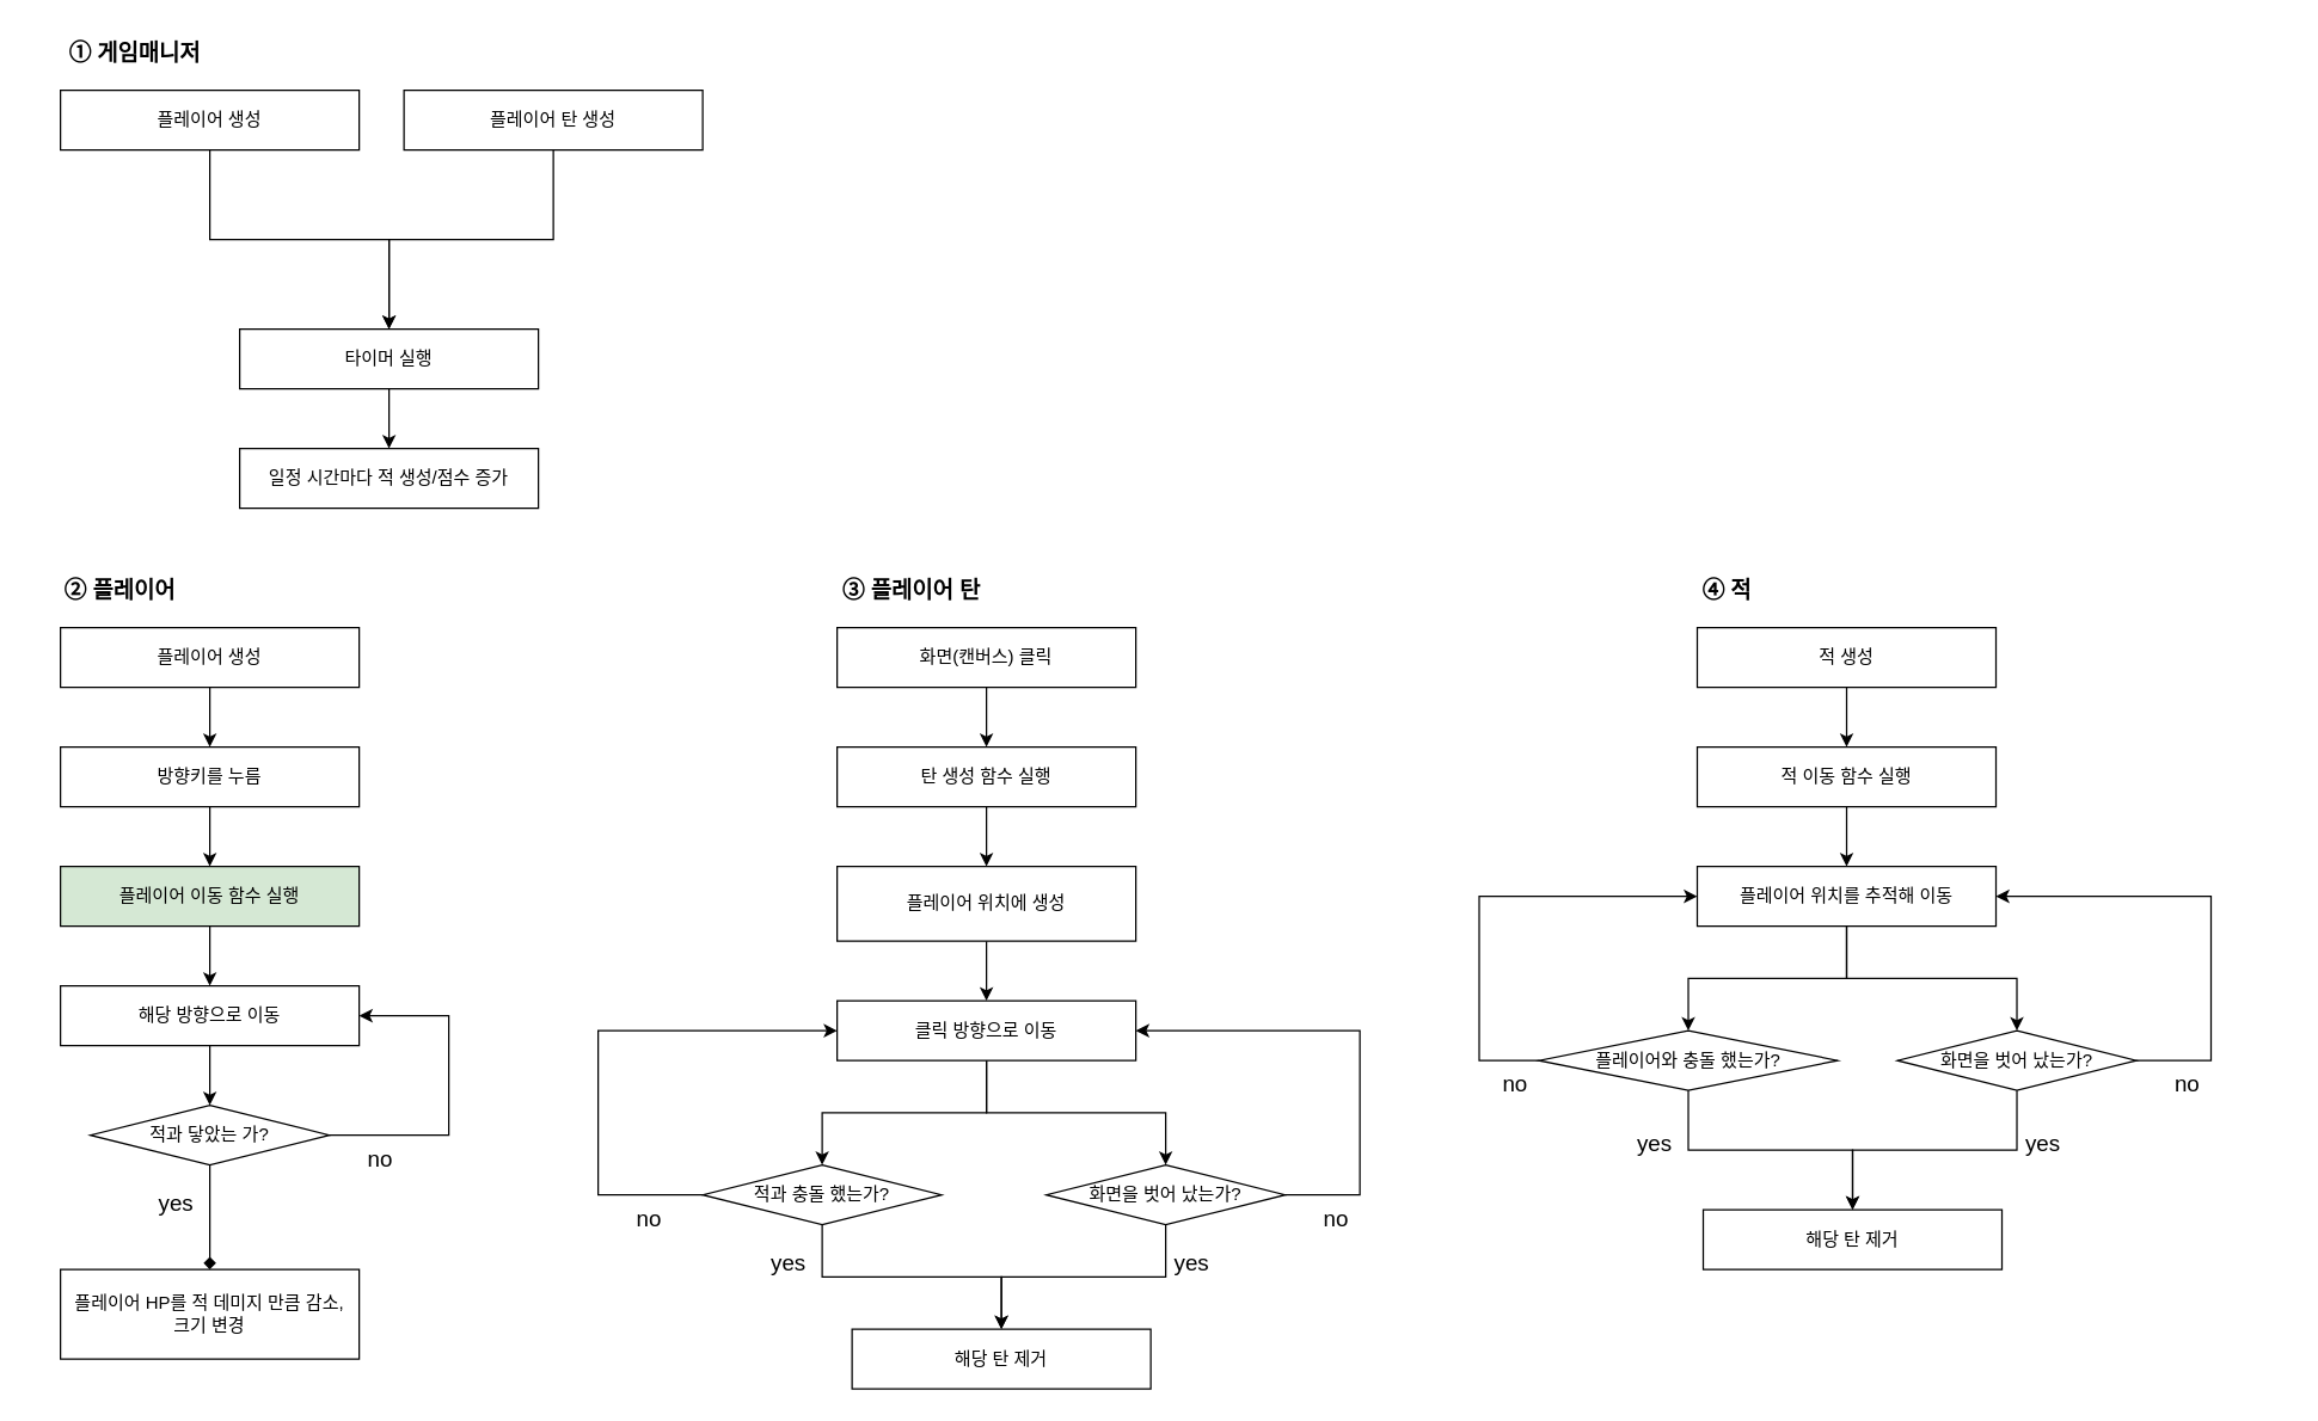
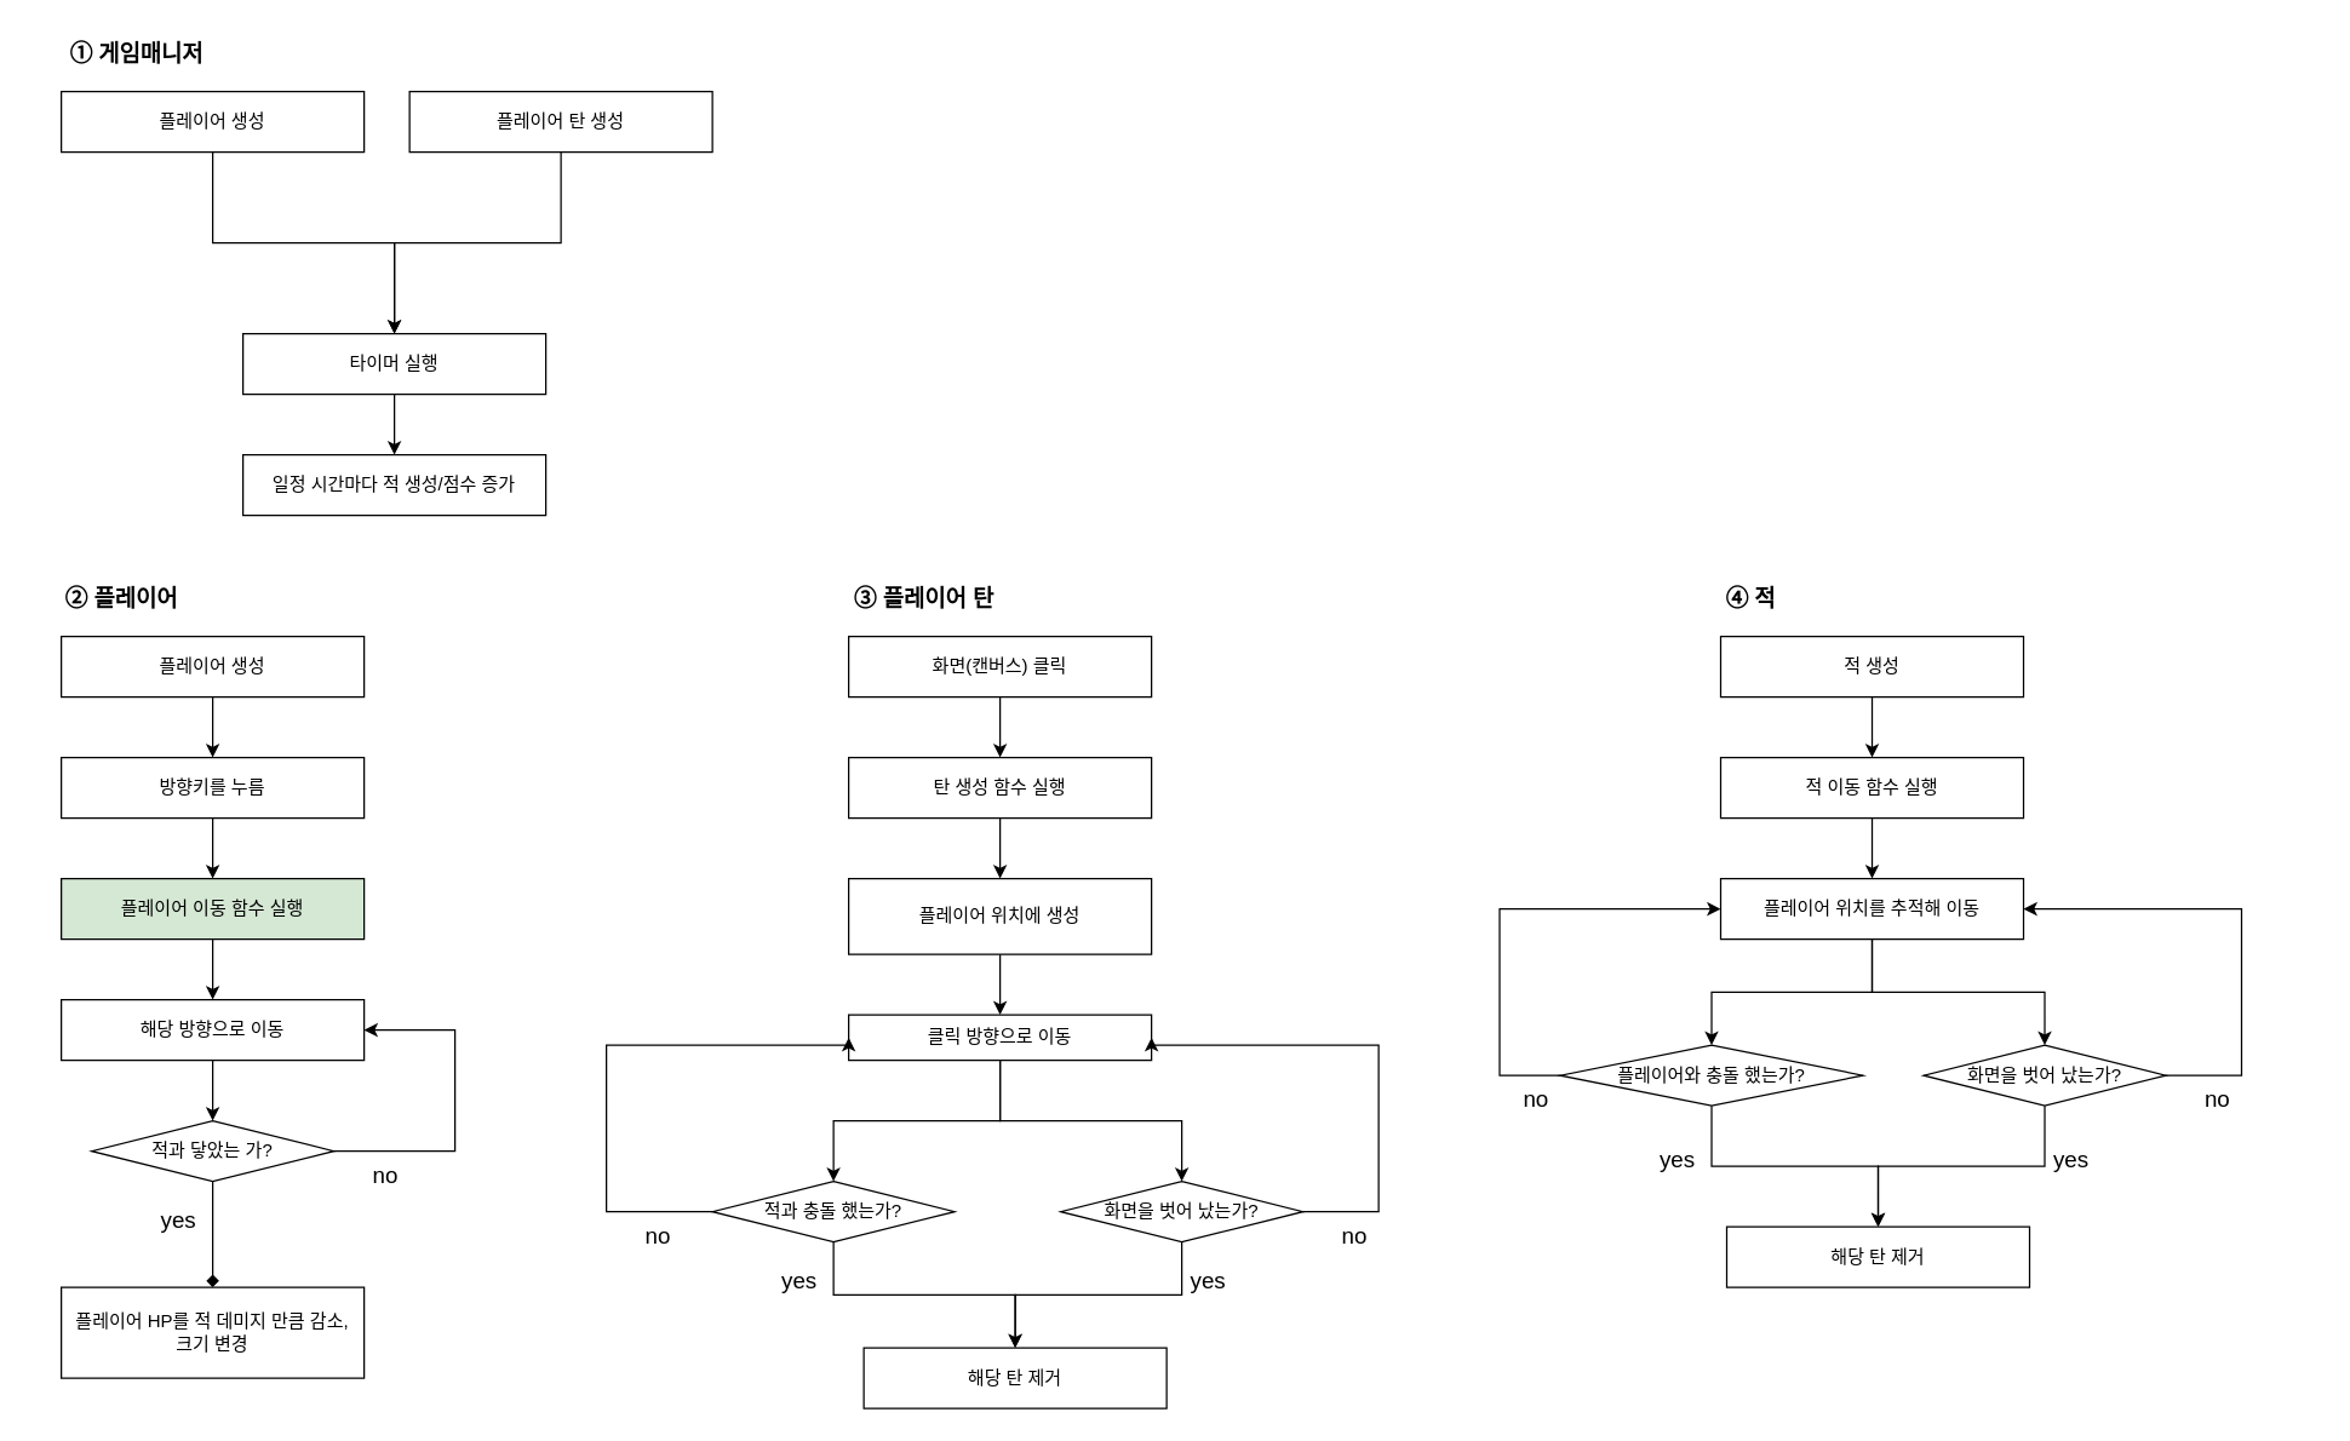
- <mxCell id="25" value="클릭 방향으로 이동" style="rounded=0;whiteSpace=wrap;html=1;" vertex="1" parent="1"><mxGeometry x="560" y="670" width="200" height="40" as="geometry" /></mxCell>
+ <mxCell id="25" value="클릭 방향으로 이동" style="rounded=0;whiteSpace=wrap;html=1;" vertex="1" parent="1"><mxGeometry x="560" y="670" width="200" height="30" as="geometry" /></mxCell>
